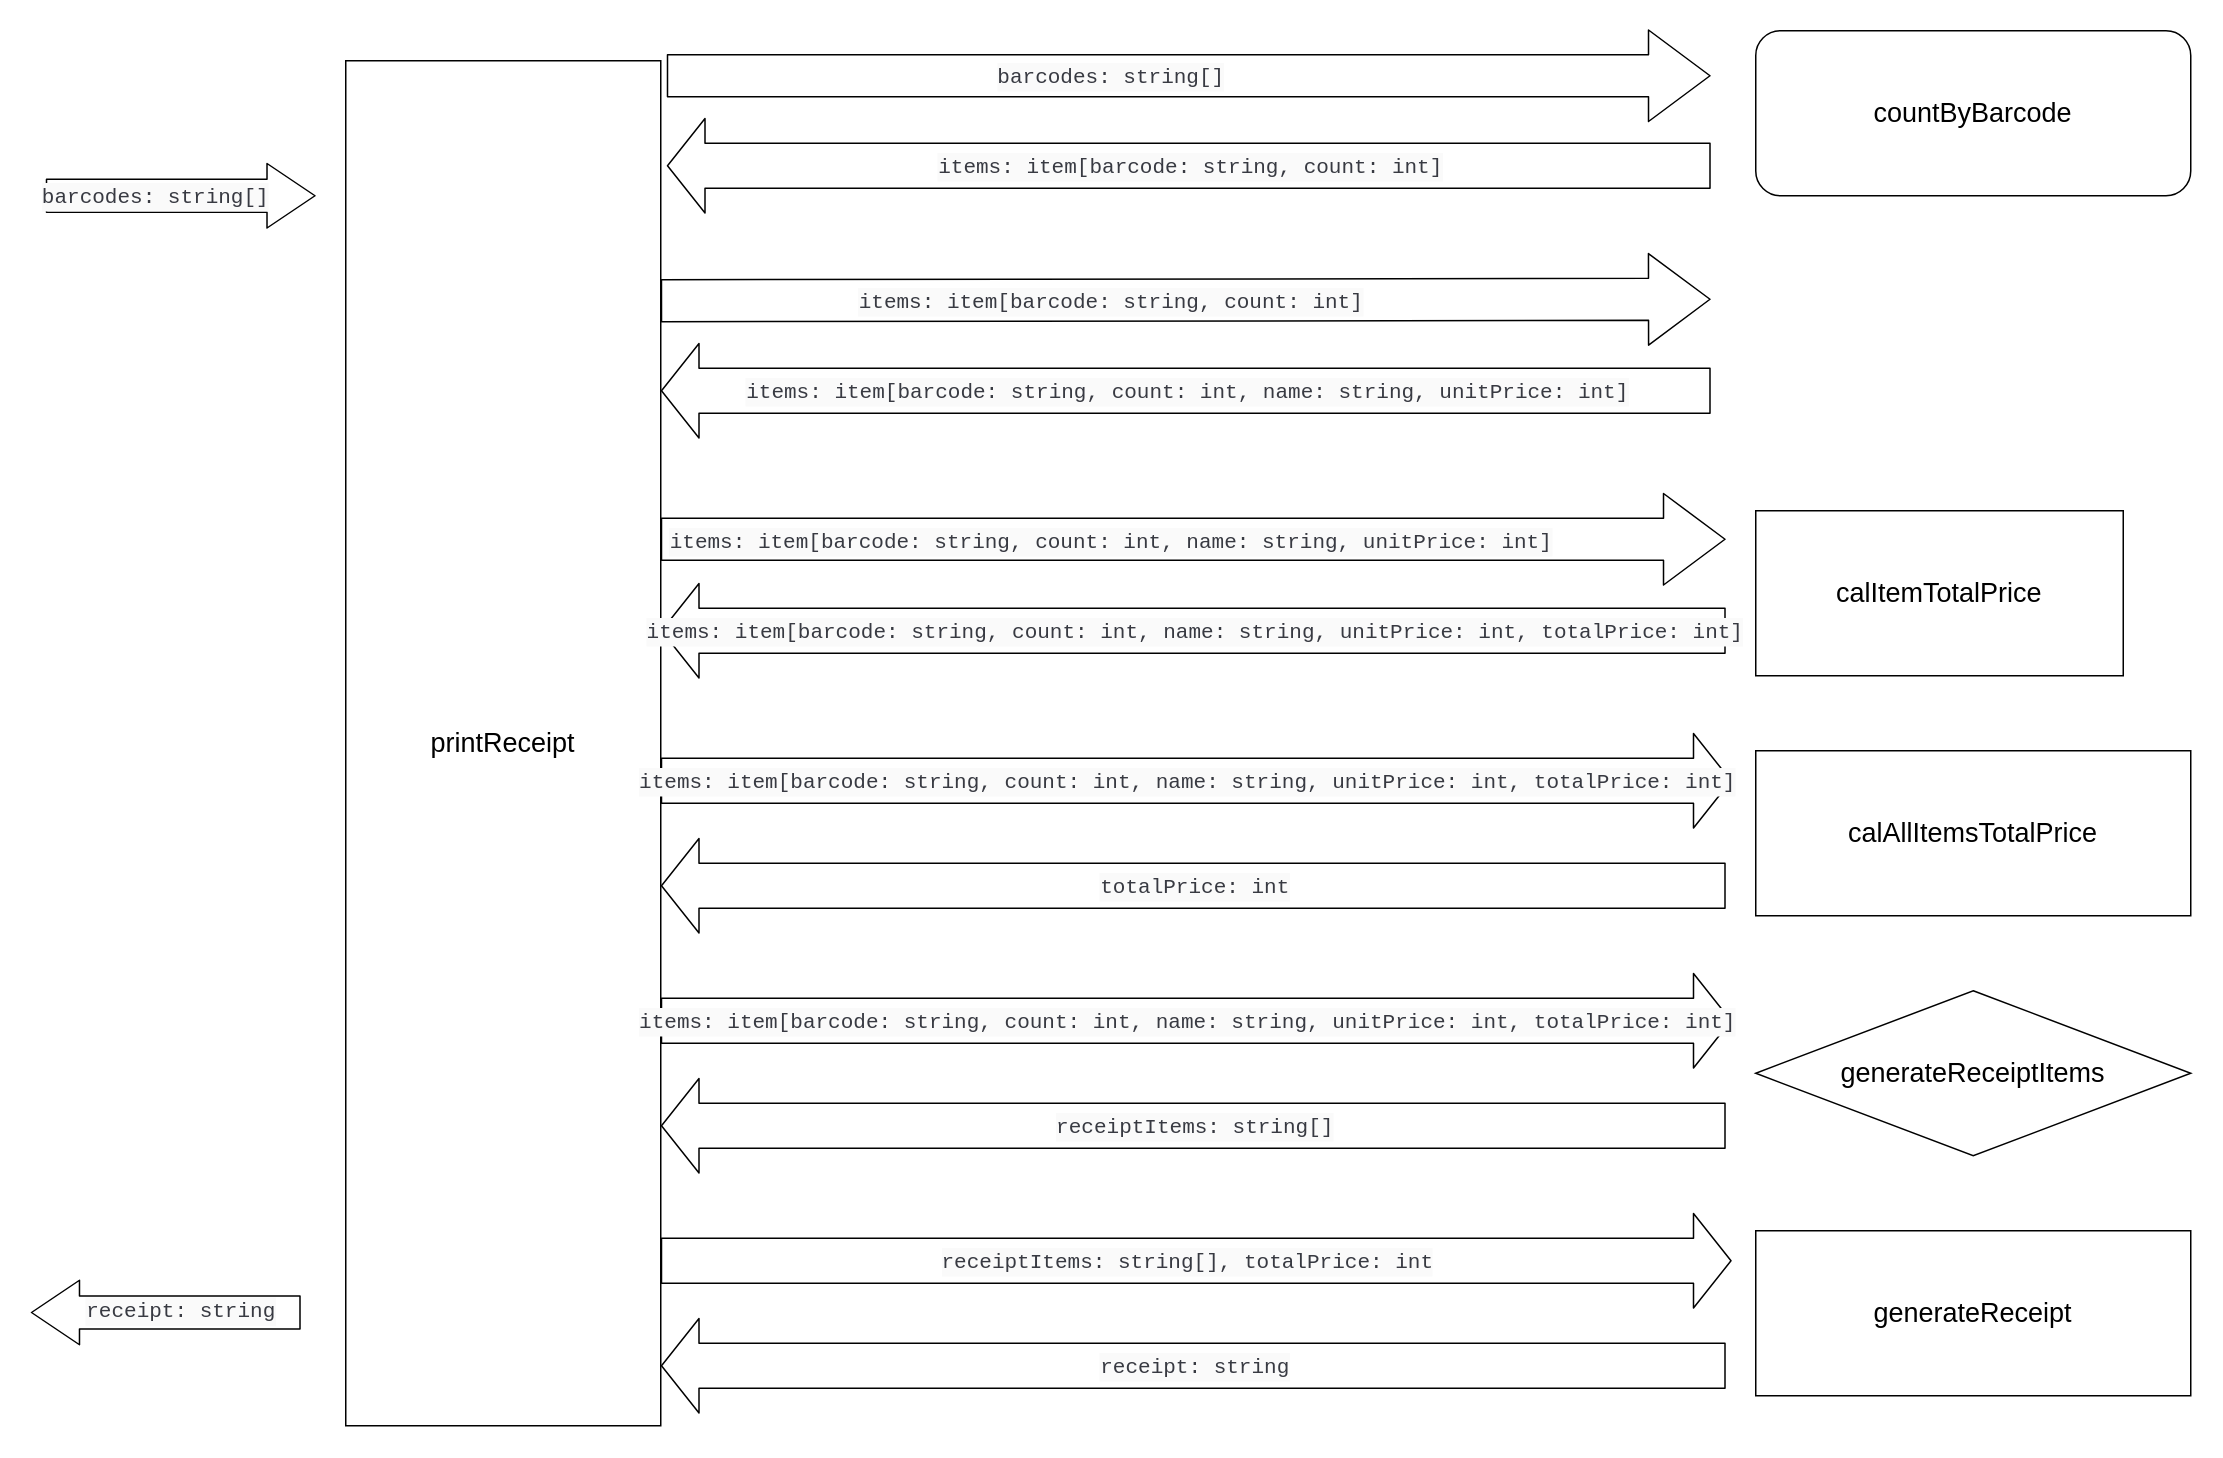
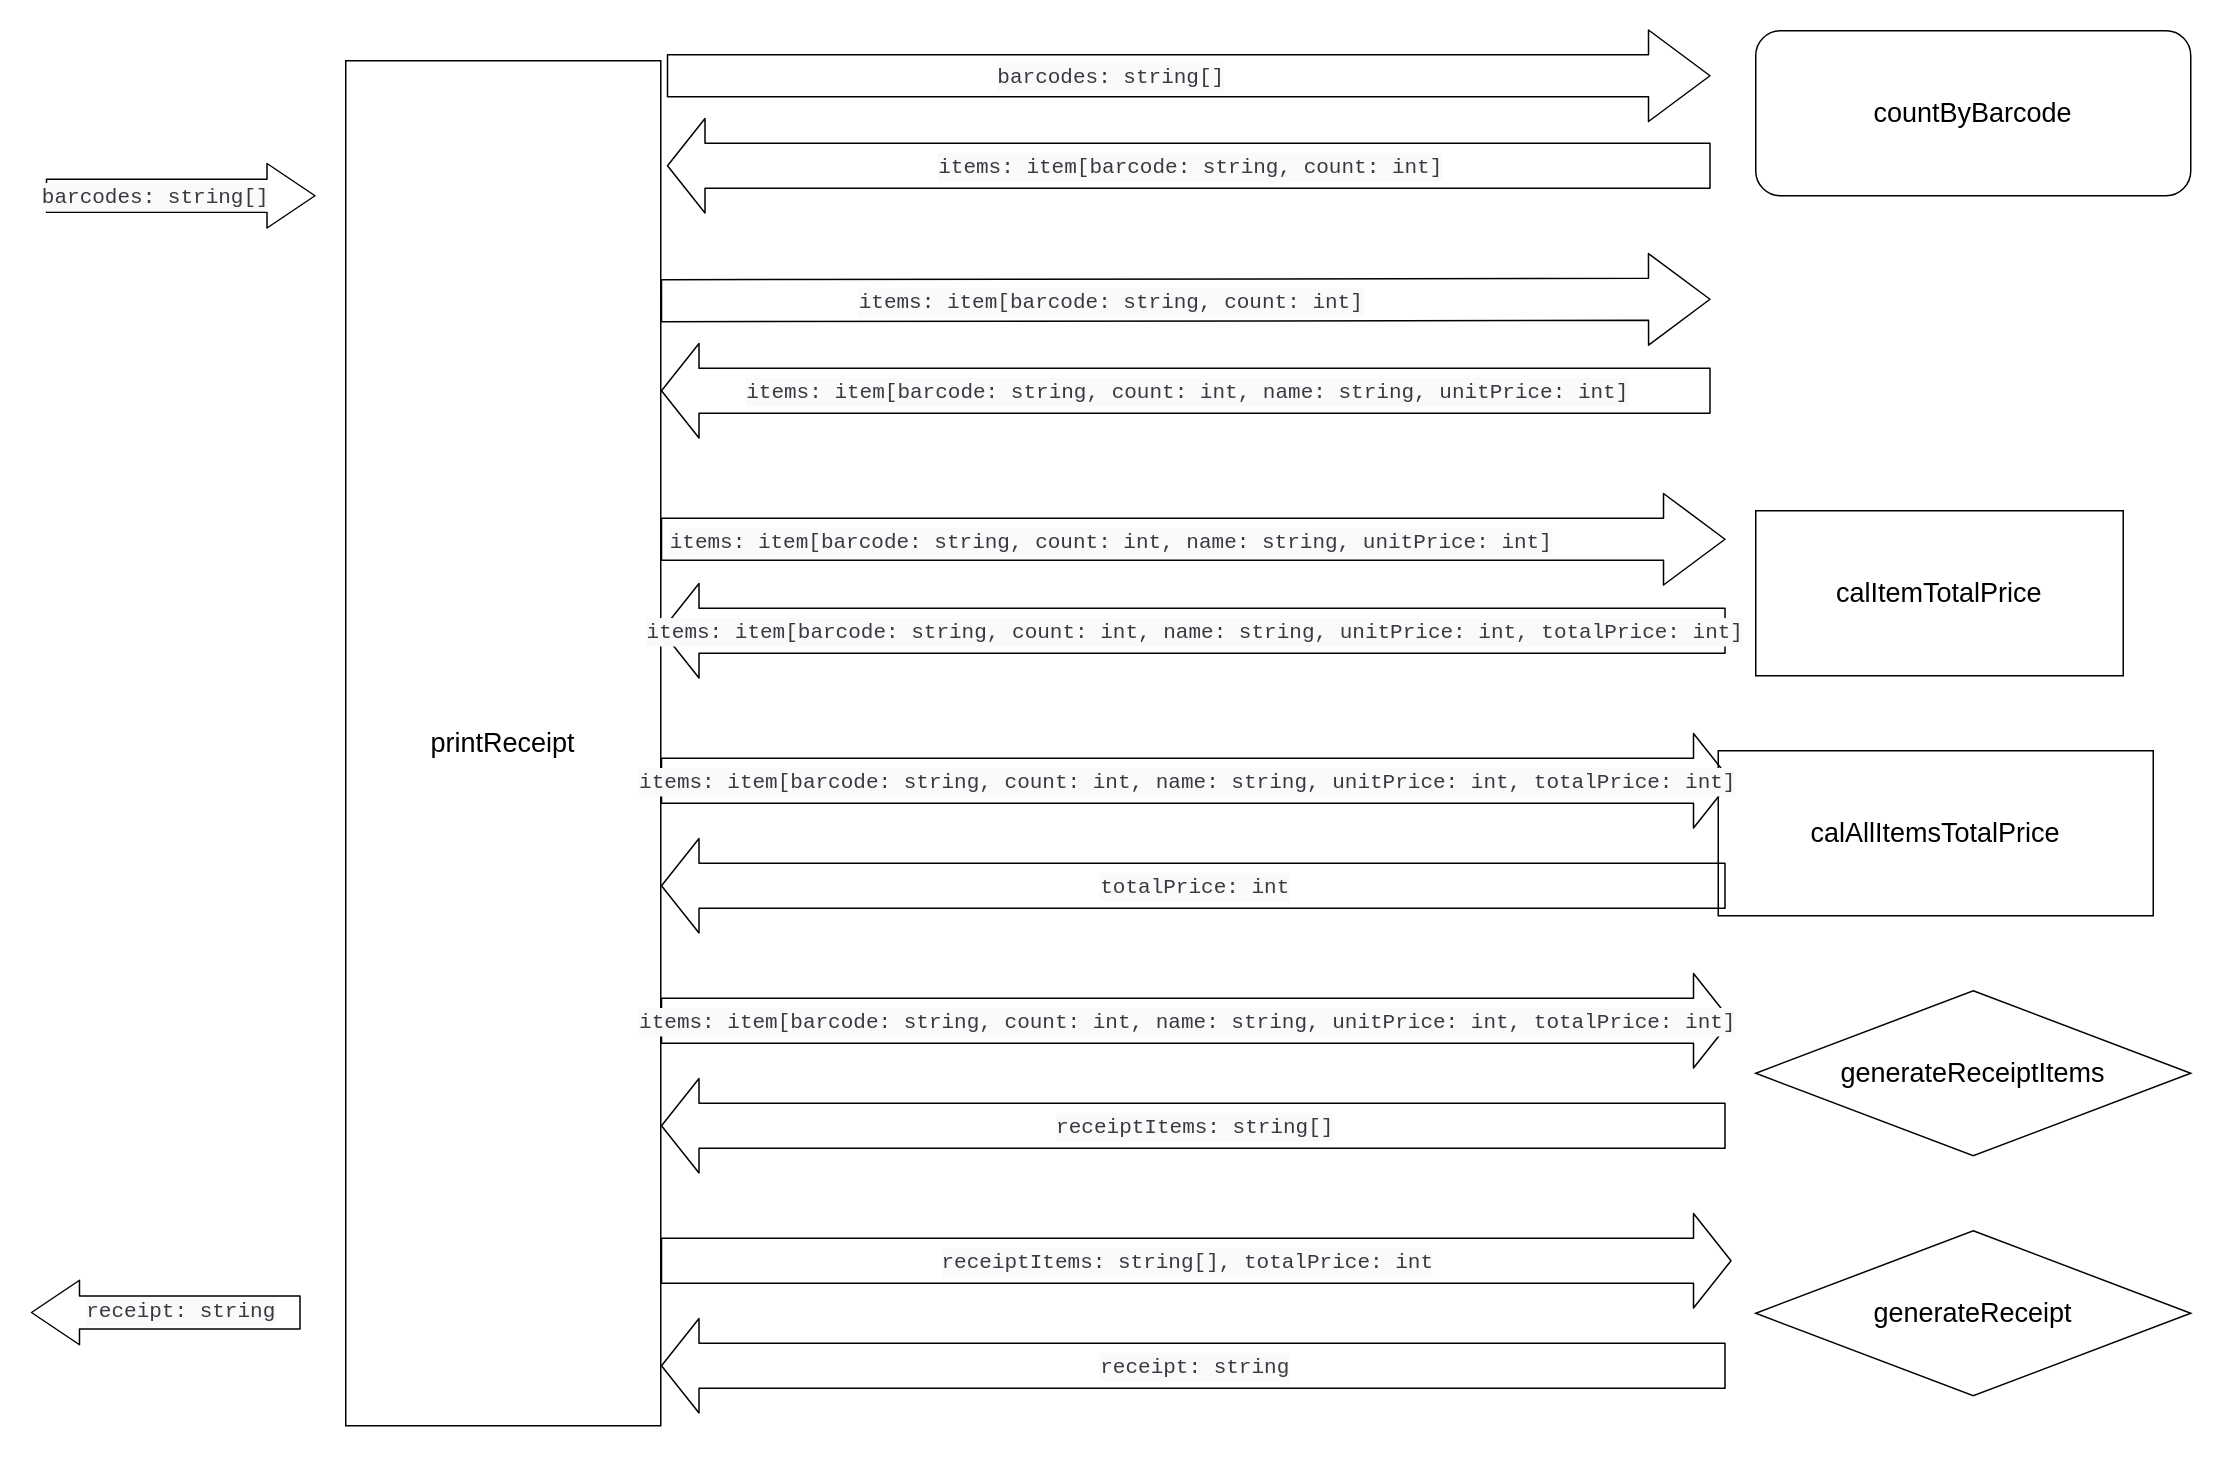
- <mxCell id="19" value="&lt;font style=&quot;font-size: 18px&quot;&gt;calAllItemsTotalPrice&lt;/font&gt;" style="rounded=0;whiteSpace=wrap;html=1;" parent="1" vertex="1"><mxGeometry x="1170" y="500" width="290" height="110" as="geometry" /></mxCell>
+ <mxCell id="19" value="&lt;font style=&quot;font-size: 18px&quot;&gt;calAllItemsTotalPrice&lt;/font&gt;" style="rounded=0;whiteSpace=wrap;html=1;" parent="1" vertex="1"><mxGeometry x="1145" y="500" width="290" height="110" as="geometry" /></mxCell>
- <mxCell id="29" value="&lt;font style=&quot;font-size: 18px&quot;&gt;generateReceipt&lt;/font&gt;" style="rounded=0;whiteSpace=wrap;html=1;" parent="1" vertex="1"><mxGeometry x="1170" y="820" width="290" height="110" as="geometry" /></mxCell>
+ <mxCell id="29" value="&lt;font style=&quot;font-size: 18px&quot;&gt;generateReceipt&lt;/font&gt;" style="rhombus;whiteSpace=wrap;html=1;" parent="1" vertex="1"><mxGeometry x="1170" y="820" width="290" height="110" as="geometry" /></mxCell>
